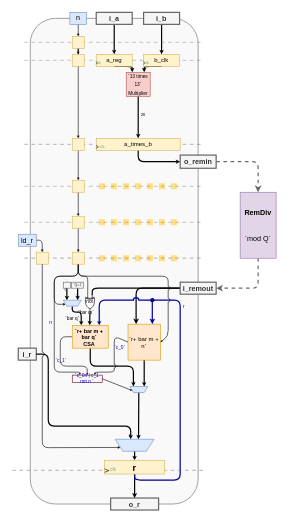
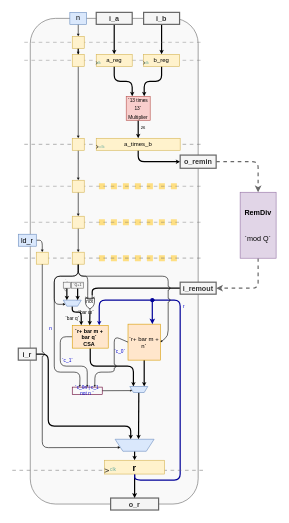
- <mxCell id="46" value="&lt;span style=&quot;font-size: 10px&quot;&gt;b_clk&lt;/span&gt;&lt;br&gt;&lt;div style=&quot;text-align: center&quot;&gt;&lt;/div&gt;" style="rounded=0;whiteSpace=wrap;html=1;strokeWidth=1;fillColor=#fff2cc;align=center;strokeColor=#d6b656;spacingBottom=2;" parent="45" vertex="1"><mxGeometry width="60" height="20" as="geometry" /></mxCell>
+ <mxCell id="46" value="&lt;span style=&quot;font-size: 10px&quot;&gt;b_reg&lt;/span&gt;&lt;br&gt;&lt;div style=&quot;text-align: center&quot;&gt;&lt;/div&gt;" style="rounded=0;whiteSpace=wrap;html=1;strokeWidth=1;fillColor=#fff2cc;align=center;strokeColor=#d6b656;spacingBottom=2;" parent="45" vertex="1"><mxGeometry width="60" height="20" as="geometry" /></mxCell>
- <mxCell id="13" value="&lt;font style=&quot;font-size: 8px&quot;&gt;`13 times 13`&lt;br&gt;Multiplier&lt;/font&gt;&lt;br&gt;" style="whiteSpace=wrap;html=1;aspect=fixed;fillColor=#f8cecc;strokeColor=#b85450;" parent="1" vertex="1"><mxGeometry x="210" y="120" width="40" height="40" as="geometry" /></mxCell>
+ <mxCell id="13" value="&lt;font style=&quot;font-size: 8px&quot;&gt;`13 times 13`&lt;br&gt;Multiplier&lt;/font&gt;&lt;br&gt;" style="whiteSpace=wrap;html=1;aspect=fixed;fillColor=#f8cecc;strokeColor=#b85450;" parent="1" vertex="1"><mxGeometry x="210" y="160" width="40" height="40" as="geometry" /></mxCell>
- <mxCell id="6" style="edgeStyle=orthogonalEdgeStyle;rounded=1;html=1;exitX=0;exitY=0.5;jettySize=auto;orthogonalLoop=1;strokeWidth=2;endSize=3;startSize=3;entryX=0;entryY=0.75;entryDx=0;entryDy=0;exitDx=0;exitDy=0;" parent="1" source="88" target="11" edge="1"><mxGeometry relative="1" as="geometry"><mxPoint x="226" y="540" as="targetPoint" /><Array as="points"><mxPoint x="227" y="480" /></Array></mxGeometry></mxCell>
- <mxCell id="100" value="`c_0n | c_1 not n `" style="rounded=0;whiteSpace=wrap;html=1;labelBackgroundColor=none;strokeColor=#660033;strokeWidth=1;fillColor=none;fontSize=8;fontColor=#0000CC;spacingBottom=2;" parent="1" vertex="1"><mxGeometry x="120" y="625" width="50" height="12" as="geometry" /></mxCell>
+ <mxCell id="100" value="`c_0n | c_1 not n `" style="rounded=0;whiteSpace=wrap;html=1;labelBackgroundColor=none;strokeColor=#660033;strokeWidth=1;fillColor=none;fontSize=8;fontColor=#0000CC;spacingBottom=2;" parent="1" vertex="1"><mxGeometry x="120" y="645" width="50" height="12" as="geometry" /></mxCell>
